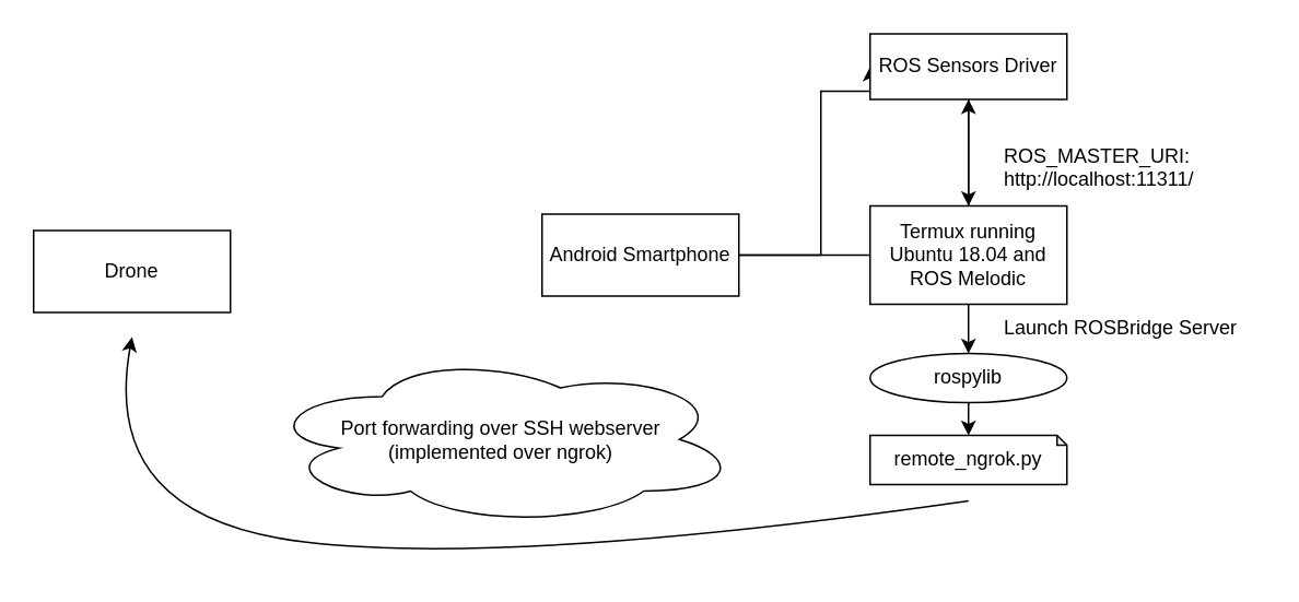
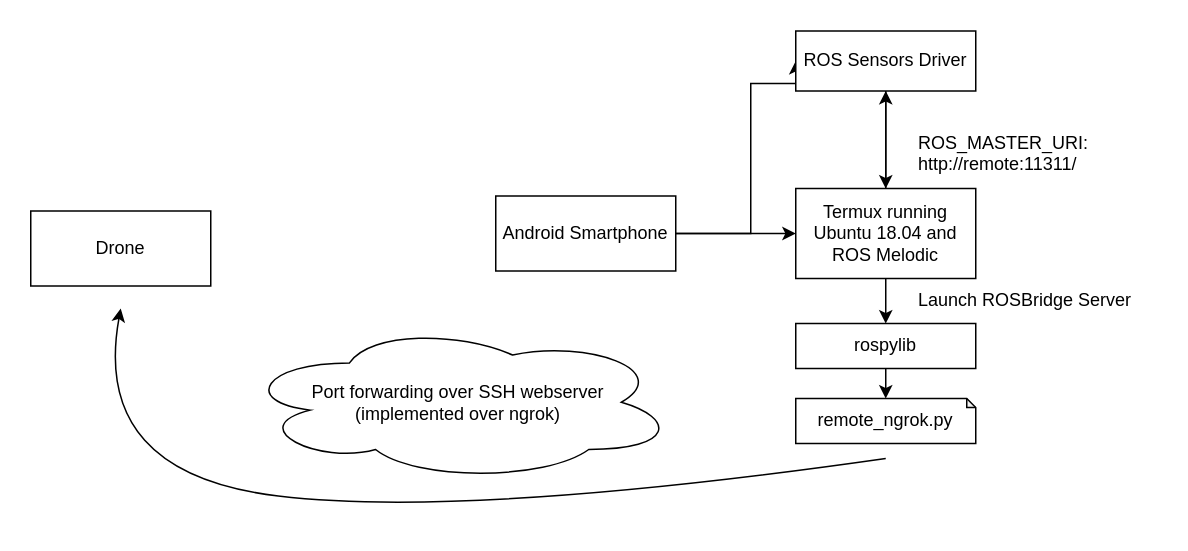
- <mxCell id="14" value="ROS_MASTER_URI:&lt;br&gt;http://localhost:11311/" style="text;html=1;resizable=0;points=[];autosize=1;align=left;verticalAlign=top;spacingTop=-4;" vertex="1" parent="1"><mxGeometry x="610" y="85" width="130" height="30" as="geometry" /></mxCell>
+ <mxCell id="14" value="ROS_MASTER_URI:&lt;br&gt;http://remote:11311/" style="text;html=1;resizable=0;points=[];autosize=1;align=left;verticalAlign=top;spacingTop=-4;" vertex="1" parent="1"><mxGeometry x="610" y="85" width="130" height="30" as="geometry" /></mxCell>
- <mxCell id="2" style="edgeStyle=orthogonalEdgeStyle;rounded=0;orthogonalLoop=1;jettySize=auto;html=1;entryX=0;entryY=0.5;entryDx=0;entryDy=0;endArrow=none;" parent="1" source="4" target="8" edge="1"><mxGeometry relative="1" as="geometry" /></mxCell>
+ <mxCell id="2" style="edgeStyle=orthogonalEdgeStyle;rounded=0;orthogonalLoop=1;jettySize=auto;html=1;entryX=0;entryY=0.5;entryDx=0;entryDy=0;" parent="1" source="4" target="8" edge="1"><mxGeometry relative="1" as="geometry" /></mxCell>
- <mxCell id="10" value="rospylib" style="ellipse;whiteSpace=wrap;html=1;" parent="1" vertex="1"><mxGeometry x="530" y="215" width="120" height="30" as="geometry" /></mxCell>
+ <mxCell id="10" value="rospylib" style="rounded=0;whiteSpace=wrap;html=1;" parent="1" vertex="1"><mxGeometry x="530" y="215" width="120" height="30" as="geometry" /></mxCell>
